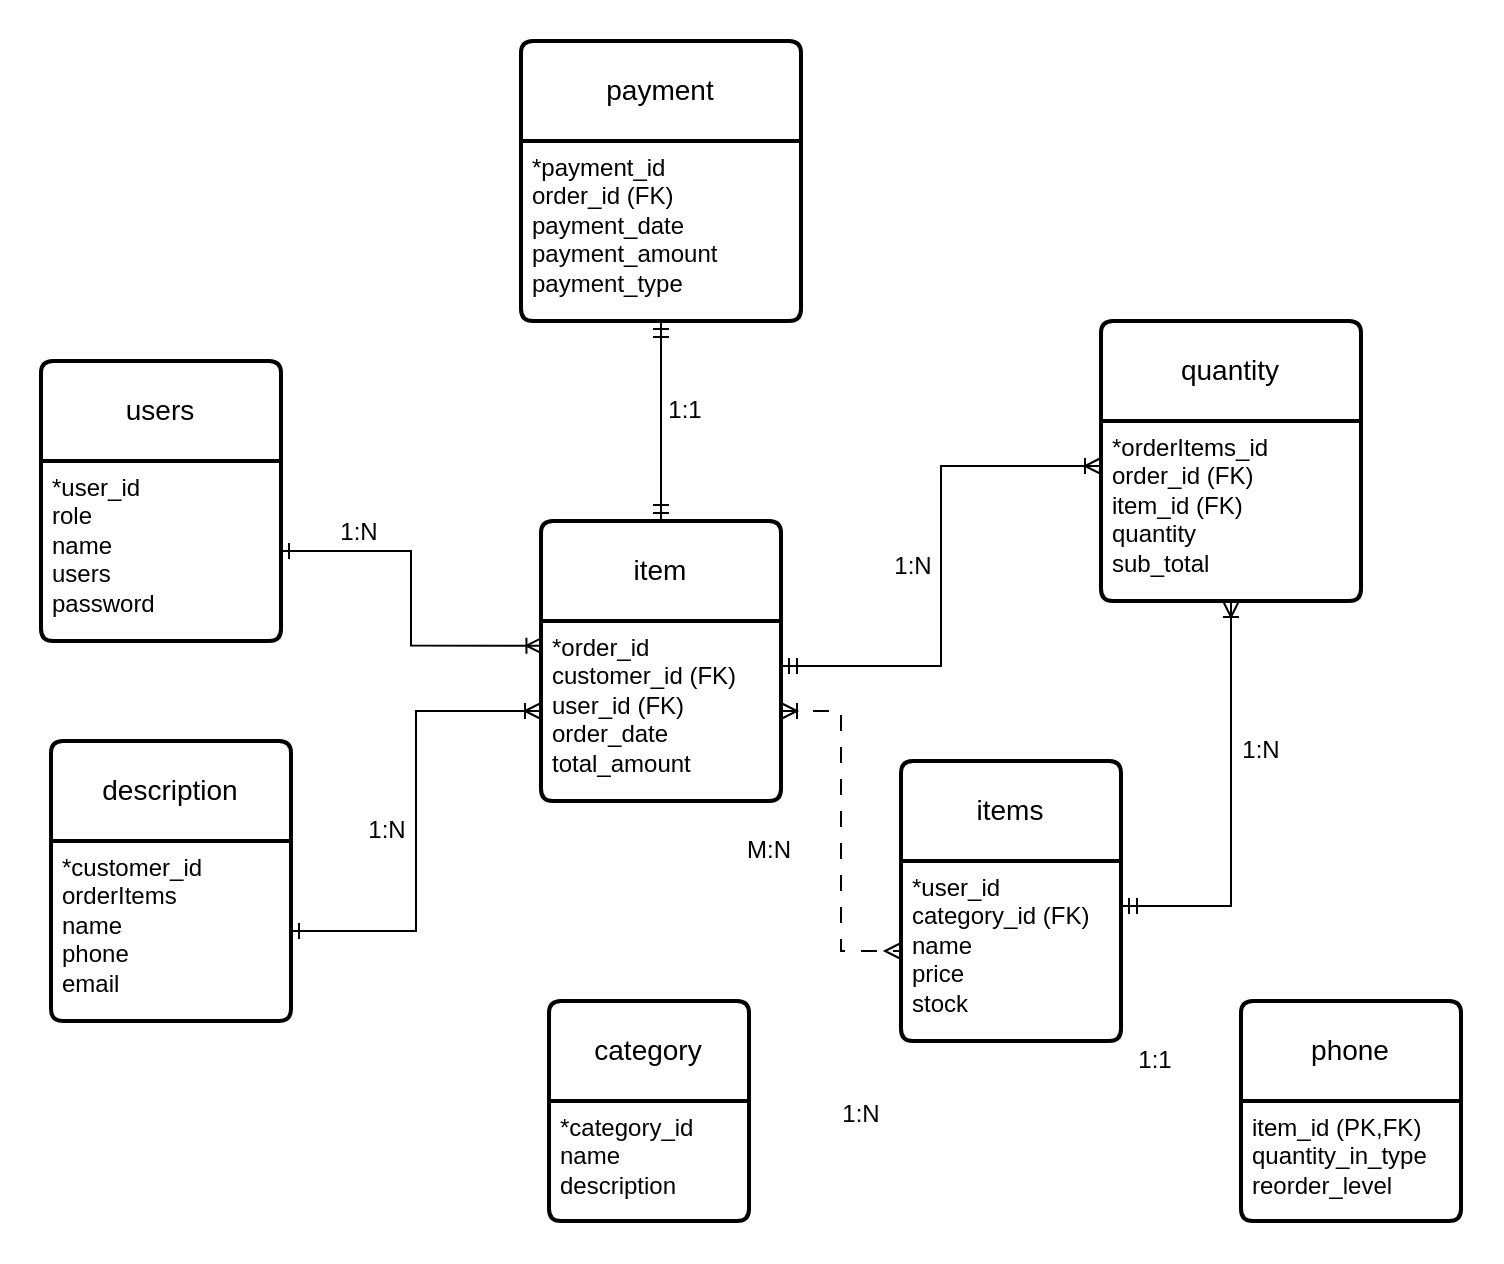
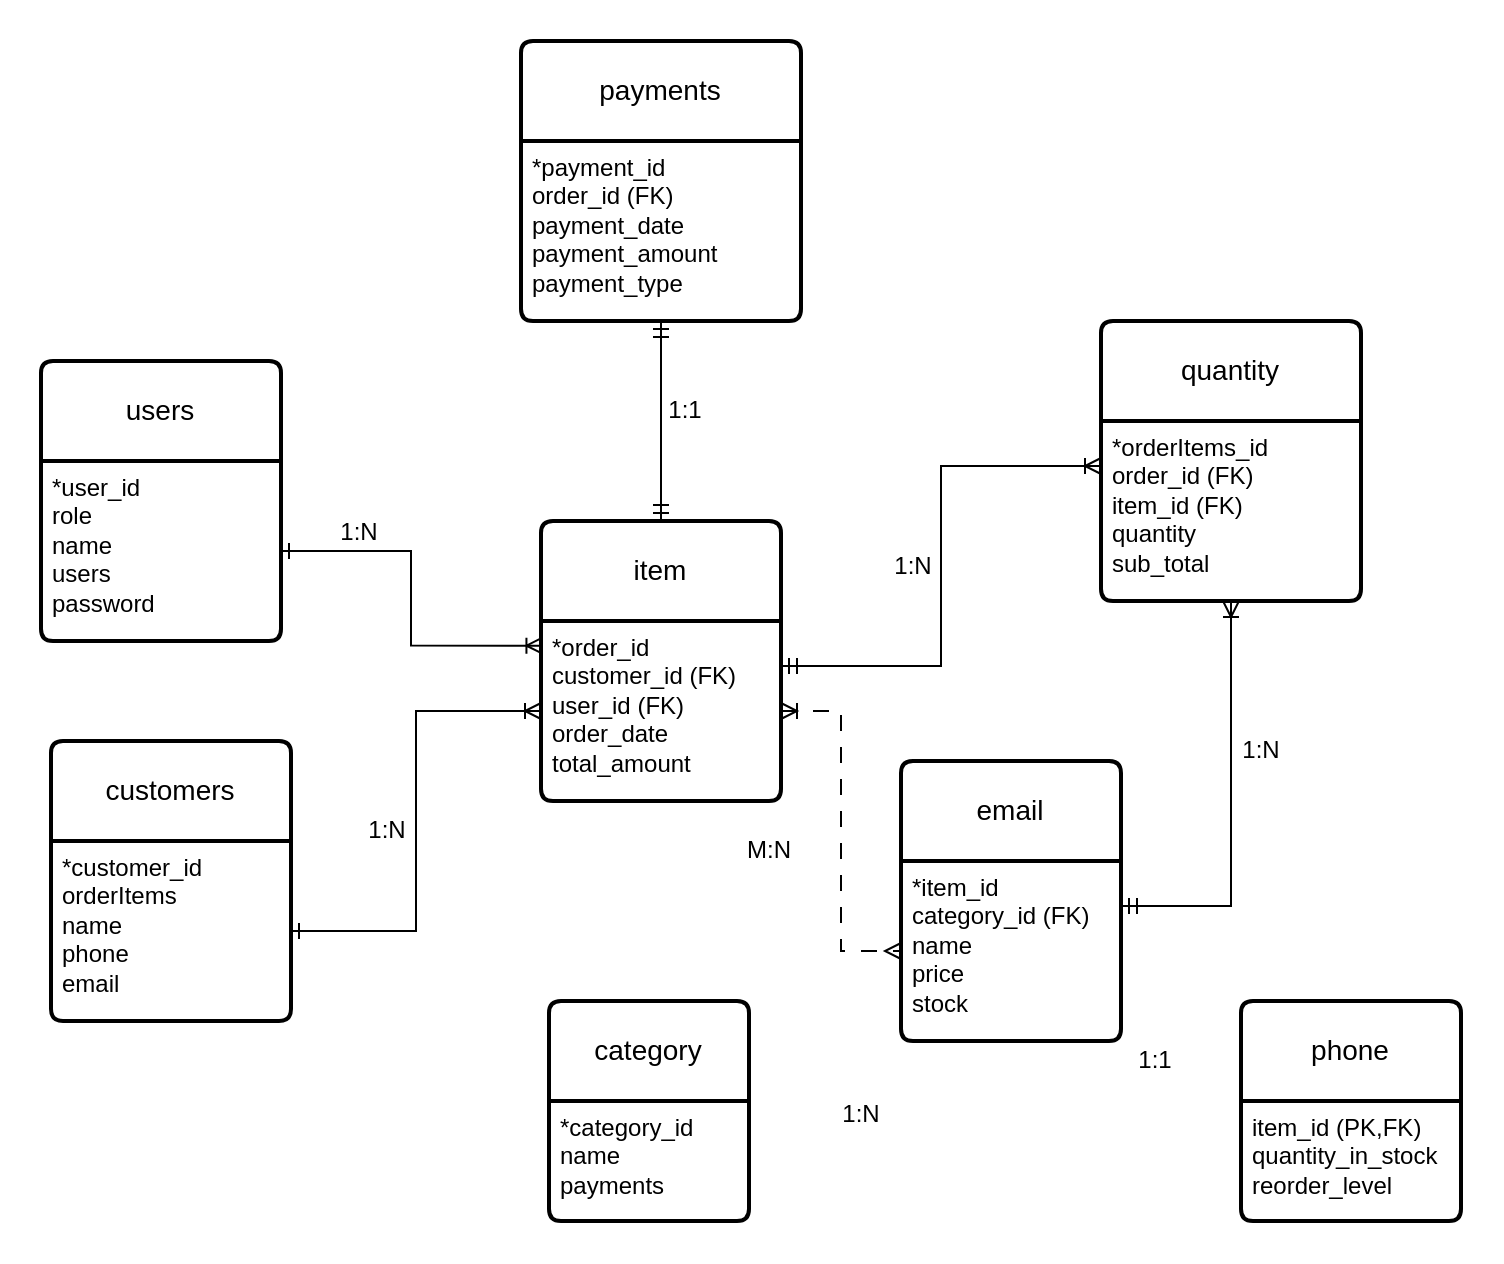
- <mxCell id="4" value="payment" style="swimlane;childLayout=stackLayout;horizontal=1;startSize=50;horizontalStack=0;rounded=1;fontSize=14;fontStyle=0;strokeWidth=2;resizeParent=0;resizeLast=1;shadow=0;dashed=0;align=center;arcSize=4;whiteSpace=wrap;html=1;" vertex="1" parent="1"><mxGeometry x="260" y="20" width="140" height="140" as="geometry" /></mxCell>
+ <mxCell id="4" value="payments" style="swimlane;childLayout=stackLayout;horizontal=1;startSize=50;horizontalStack=0;rounded=1;fontSize=14;fontStyle=0;strokeWidth=2;resizeParent=0;resizeLast=1;shadow=0;dashed=0;align=center;arcSize=4;whiteSpace=wrap;html=1;" vertex="1" parent="1"><mxGeometry x="260" y="20" width="140" height="140" as="geometry" /></mxCell>
- <mxCell id="15" value="description" style="swimlane;childLayout=stackLayout;horizontal=1;startSize=50;horizontalStack=0;rounded=1;fontSize=14;fontStyle=0;strokeWidth=2;resizeParent=0;resizeLast=1;shadow=0;dashed=0;align=center;arcSize=4;whiteSpace=wrap;html=1;" vertex="1" parent="1"><mxGeometry x="25" y="370" width="120" height="140" as="geometry" /></mxCell>
+ <mxCell id="15" value="customers" style="swimlane;childLayout=stackLayout;horizontal=1;startSize=50;horizontalStack=0;rounded=1;fontSize=14;fontStyle=0;strokeWidth=2;resizeParent=0;resizeLast=1;shadow=0;dashed=0;align=center;arcSize=4;whiteSpace=wrap;html=1;" vertex="1" parent="1"><mxGeometry x="25" y="370" width="120" height="140" as="geometry" /></mxCell>
- <mxCell id="8" value="items" style="swimlane;childLayout=stackLayout;horizontal=1;startSize=50;horizontalStack=0;rounded=1;fontSize=14;fontStyle=0;strokeWidth=2;resizeParent=0;resizeLast=1;shadow=0;dashed=0;align=center;arcSize=4;whiteSpace=wrap;html=1;" vertex="1" parent="1"><mxGeometry x="450" y="380" width="110" height="140" as="geometry" /></mxCell>
+ <mxCell id="8" value="email" style="swimlane;childLayout=stackLayout;horizontal=1;startSize=50;horizontalStack=0;rounded=1;fontSize=14;fontStyle=0;strokeWidth=2;resizeParent=0;resizeLast=1;shadow=0;dashed=0;align=center;arcSize=4;whiteSpace=wrap;html=1;" vertex="1" parent="1"><mxGeometry x="450" y="380" width="110" height="140" as="geometry" /></mxCell>
- <mxCell id="9" value="*user_id&amp;nbsp;&lt;div&gt;category_id (FK)&lt;/div&gt;&lt;div&gt;name&lt;/div&gt;&lt;div&gt;price&lt;/div&gt;&lt;div&gt;stock&lt;/div&gt;" style="align=left;strokeColor=none;fillColor=none;spacingLeft=4;fontSize=12;verticalAlign=top;resizable=0;rotatable=0;part=1;html=1;" vertex="1" parent="8"><mxGeometry y="50" width="110" height="90" as="geometry" /></mxCell>
+ <mxCell id="9" value="*item_id&amp;nbsp;&lt;div&gt;category_id (FK)&lt;/div&gt;&lt;div&gt;name&lt;/div&gt;&lt;div&gt;price&lt;/div&gt;&lt;div&gt;stock&lt;/div&gt;" style="align=left;strokeColor=none;fillColor=none;spacingLeft=4;fontSize=12;verticalAlign=top;resizable=0;rotatable=0;part=1;html=1;" vertex="1" parent="8"><mxGeometry y="50" width="110" height="90" as="geometry" /></mxCell>
- <mxCell id="11" value="*category_id&amp;nbsp;&lt;div&gt;name&lt;/div&gt;&lt;div&gt;description&lt;/div&gt;" style="align=left;strokeColor=none;fillColor=none;spacingLeft=4;fontSize=12;verticalAlign=top;resizable=0;rotatable=0;part=1;html=1;" vertex="1" parent="10"><mxGeometry y="50" width="100" height="60" as="geometry" /></mxCell>
+ <mxCell id="11" value="*category_id&amp;nbsp;&lt;div&gt;name&lt;/div&gt;&lt;div&gt;payments&lt;/div&gt;" style="align=left;strokeColor=none;fillColor=none;spacingLeft=4;fontSize=12;verticalAlign=top;resizable=0;rotatable=0;part=1;html=1;" vertex="1" parent="10"><mxGeometry y="50" width="100" height="60" as="geometry" /></mxCell>
- <mxCell id="7" value="item_id (PK,FK)&lt;div&gt;quantity_in_type&lt;/div&gt;&lt;div&gt;reorder_level&lt;/div&gt;" style="align=left;strokeColor=none;fillColor=none;spacingLeft=4;fontSize=12;verticalAlign=top;resizable=0;rotatable=0;part=1;html=1;" vertex="1" parent="6"><mxGeometry y="50" width="110" height="60" as="geometry" /></mxCell>
+ <mxCell id="7" value="item_id (PK,FK)&lt;div&gt;quantity_in_stock&lt;/div&gt;&lt;div&gt;reorder_level&lt;/div&gt;" style="align=left;strokeColor=none;fillColor=none;spacingLeft=4;fontSize=12;verticalAlign=top;resizable=0;rotatable=0;part=1;html=1;" vertex="1" parent="6"><mxGeometry y="50" width="110" height="60" as="geometry" /></mxCell>
